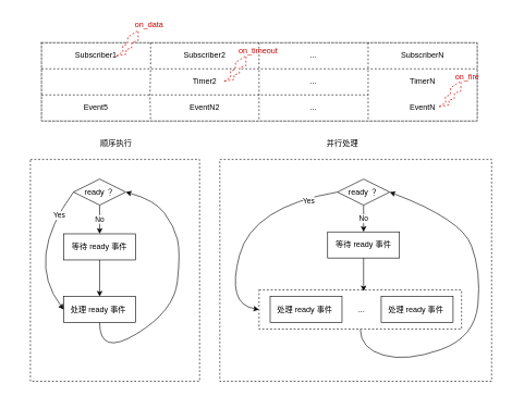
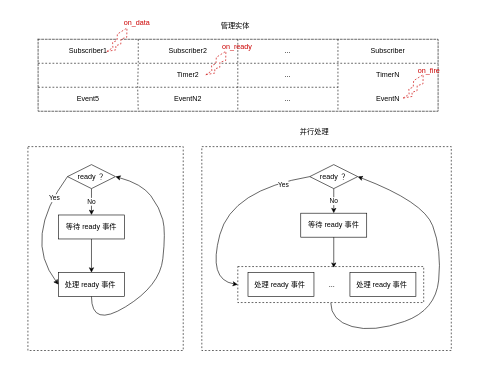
+ <mxCell id="8" value="管理实体" style="text;html=1;strokeColor=none;fillColor=none;align=center;verticalAlign=middle;whiteSpace=wrap;rounded=0;" parent="1" vertex="1"><mxGeometry x="362" y="28" width="60" height="30" as="geometry" /></mxCell>
- <mxCell id="35" value="on_timeout" style="text;html=1;strokeColor=none;fillColor=none;align=center;verticalAlign=middle;whiteSpace=wrap;rounded=0;fontColor=#CC0000;" parent="1" vertex="1"><mxGeometry x="365" y="62" width="60" height="30" as="geometry" /></mxCell>
+ <mxCell id="35" value="on_ready" style="text;html=1;strokeColor=none;fillColor=none;align=center;verticalAlign=middle;whiteSpace=wrap;rounded=0;fontColor=#CC0000;" parent="1" vertex="1"><mxGeometry x="365" y="62" width="60" height="30" as="geometry" /></mxCell>
- <mxCell id="23" value="SubscriberN" style="shape=partialRectangle;html=1;whiteSpace=wrap;connectable=0;fillColor=none;top=0;left=0;bottom=0;right=0;overflow=hidden;pointerEvents=1;dashed=1;" parent="19" vertex="1"><mxGeometry x="500" width="167" height="40" as="geometry"><mxRectangle width="167" height="40" as="alternateBounds" /></mxGeometry></mxCell>
+ <mxCell id="23" value="Subscriber" style="shape=partialRectangle;html=1;whiteSpace=wrap;connectable=0;fillColor=none;top=0;left=0;bottom=0;right=0;overflow=hidden;pointerEvents=1;dashed=1;" parent="19" vertex="1"><mxGeometry x="500" width="167" height="40" as="geometry"><mxRectangle width="167" height="40" as="alternateBounds" /></mxGeometry></mxCell>
- <mxCell id="15" value="顺序执行" style="text;strokeColor=none;fillColor=none;align=center;verticalAlign=middle;spacingLeft=4;spacingRight=4;overflow=hidden;points=[[0,0.5],[1,0.5]];portConstraint=eastwest;rotatable=0;" parent="1" vertex="1"><mxGeometry x="137.5" y="204" width="80" height="30" as="geometry" /></mxCell>
